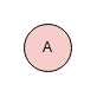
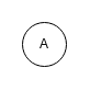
- <mxCell id="2" value="A" style="ellipse;whiteSpace=wrap;html=1;fillColor=#f8cecc;" vertex="1" parent="1"><mxGeometry x="20" y="20" width="40" height="40" as="geometry" /></mxCell>
+ <mxCell id="2" value="A" style="ellipse;whiteSpace=wrap;html=1;" vertex="1" parent="1"><mxGeometry x="20" y="20" width="40" height="40" as="geometry" /></mxCell>
